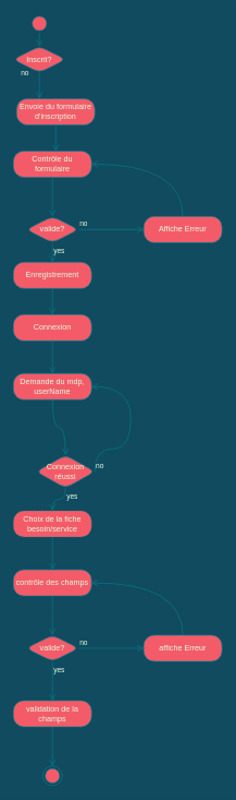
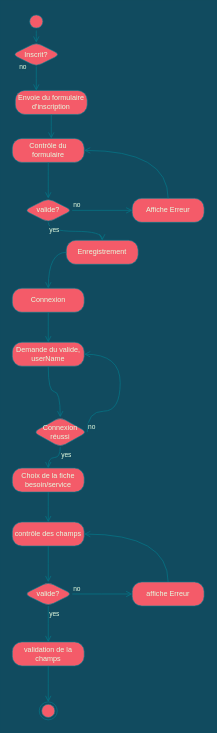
- <mxCell id="13" value="Enregistrement" style="whiteSpace=wrap;html=1;arcSize=40;fontColor=#E4FDE1;fillColor=#F45B69;strokeColor=#028090;rounded=1;" vertex="1" parent="1"><mxGeometry x="20" y="400" width="120" height="40" as="geometry" /></mxCell>
+ <mxCell id="13" value="Enregistrement" style="whiteSpace=wrap;html=1;arcSize=40;fontColor=#E4FDE1;fillColor=#F45B69;strokeColor=#028090;rounded=1;" vertex="1" parent="1"><mxGeometry x="110" y="400" width="120" height="40" as="geometry" /></mxCell>
- <mxCell id="15" value="Demande du mdp, userName" style="whiteSpace=wrap;html=1;arcSize=40;fontColor=#E4FDE1;fillColor=#F45B69;strokeColor=#028090;rounded=1;" vertex="1" parent="1"><mxGeometry x="20" y="570" width="120" height="40" as="geometry" /></mxCell>
+ <mxCell id="15" value="Demande du valide, userName" style="whiteSpace=wrap;html=1;arcSize=40;fontColor=#E4FDE1;fillColor=#F45B69;strokeColor=#028090;rounded=1;" vertex="1" parent="1"><mxGeometry x="20" y="570" width="120" height="40" as="geometry" /></mxCell>
- <mxCell id="20" value="Choix de la fiche&lt;br&gt;besoin/service" style="whiteSpace=wrap;html=1;arcSize=40;fontColor=#E4FDE1;fillColor=#F45B69;strokeColor=#028090;rounded=1;dashed=1;" vertex="1" parent="1"><mxGeometry x="20" y="780" width="120" height="40" as="geometry" /></mxCell>
+ <mxCell id="20" value="Choix de la fiche&lt;br&gt;besoin/service" style="whiteSpace=wrap;html=1;arcSize=40;fontColor=#E4FDE1;fillColor=#F45B69;strokeColor=#028090;rounded=1;" vertex="1" parent="1"><mxGeometry x="20" y="780" width="120" height="40" as="geometry" /></mxCell>
